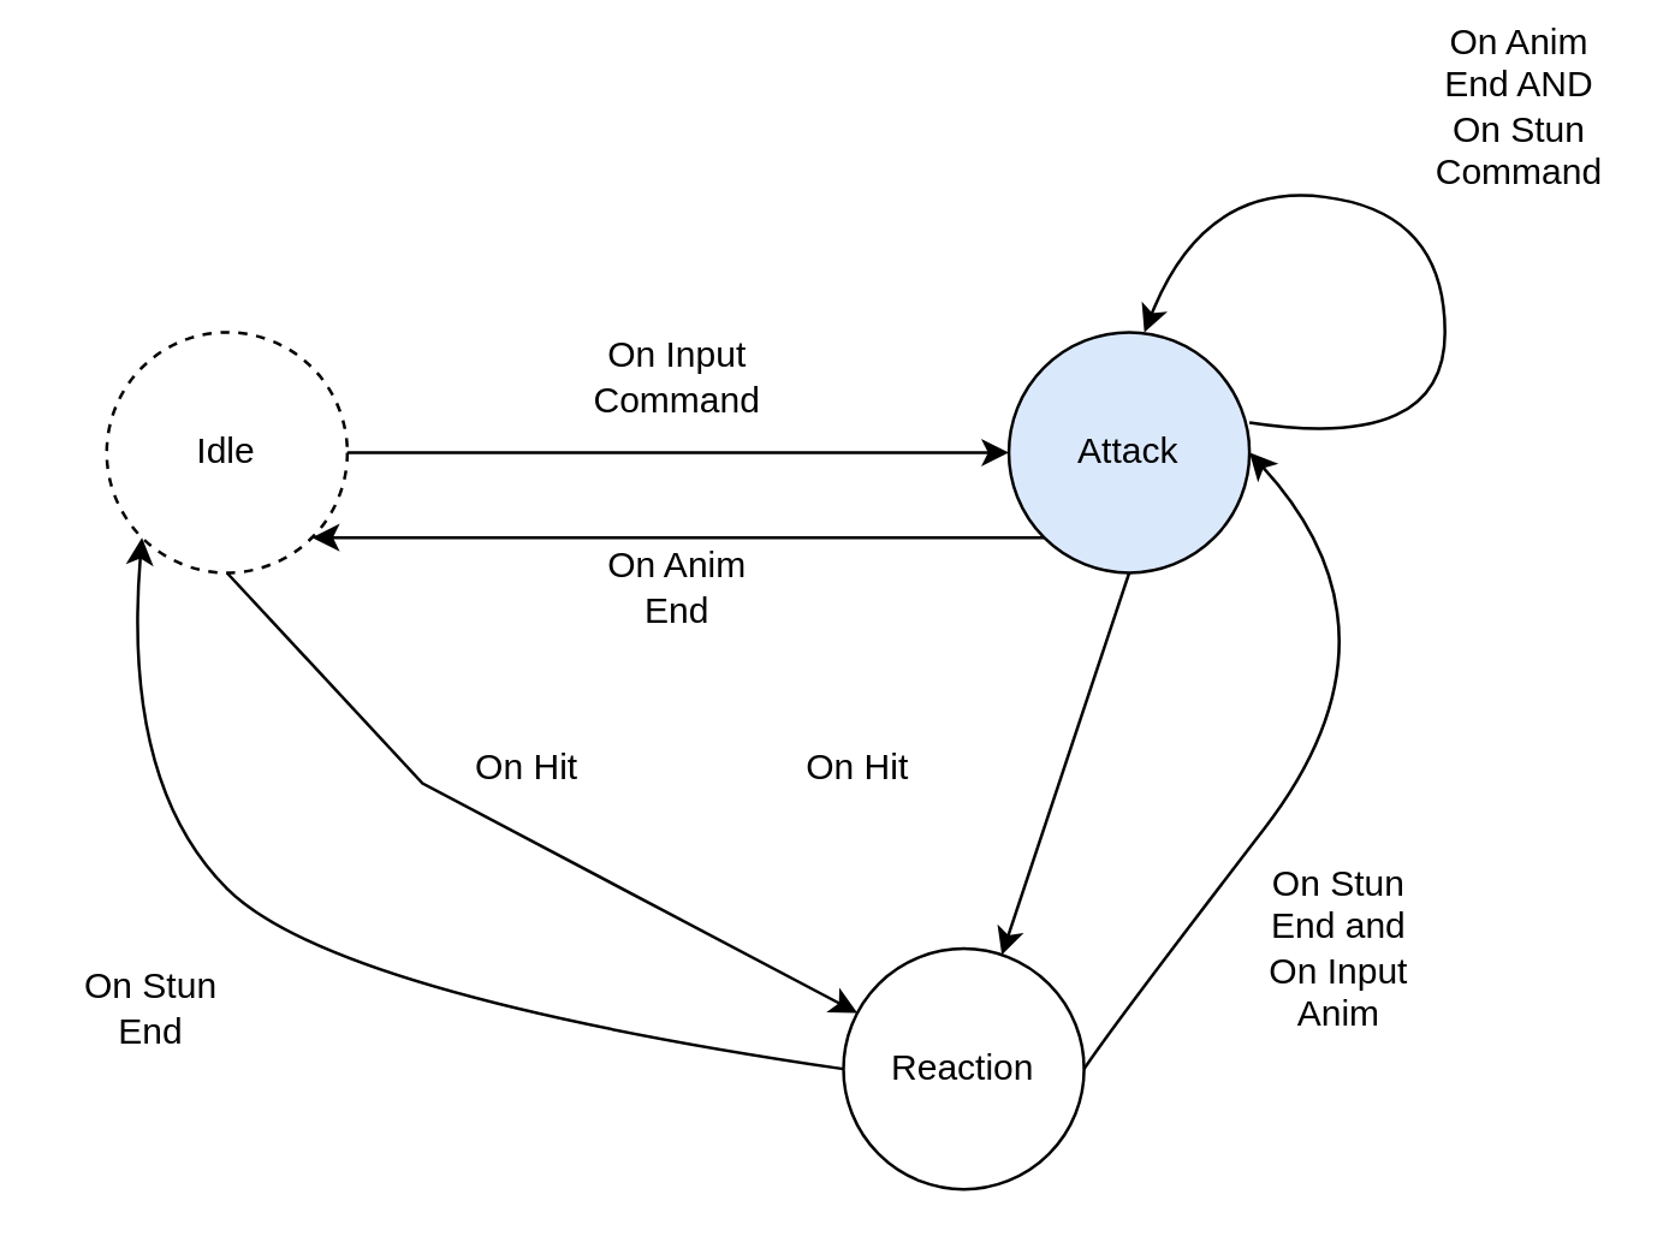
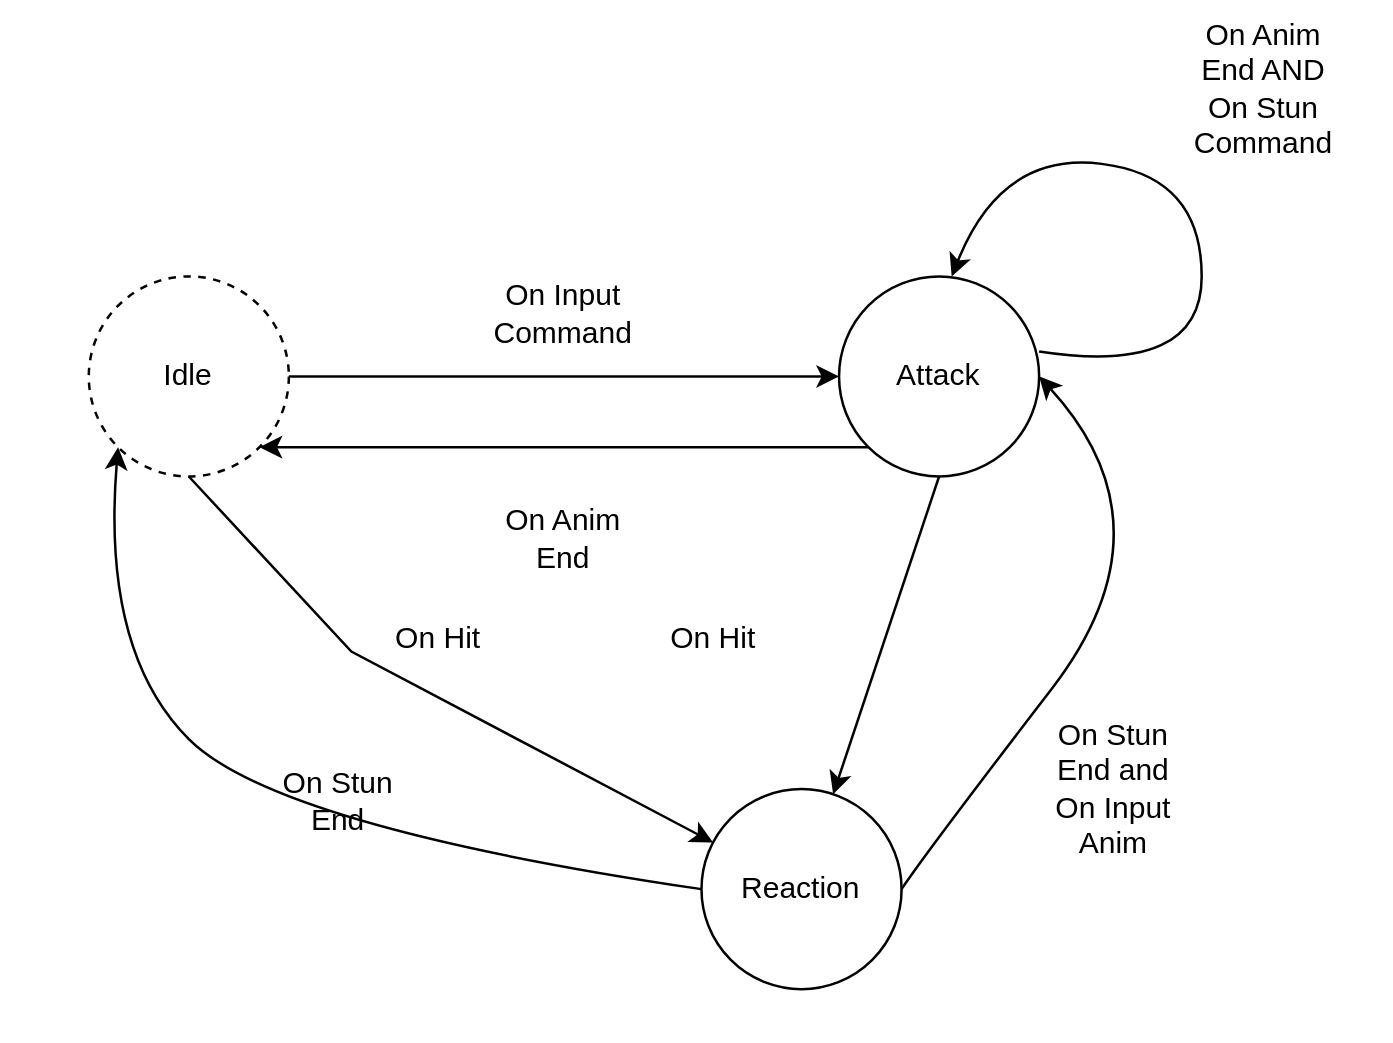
- <mxCell id="3" value="Attack" style="ellipse;whiteSpace=wrap;html=1;aspect=fixed;fillColor=#dae8fc;" vertex="1" parent="1"><mxGeometry x="335" y="110" width="80" height="80" as="geometry" /></mxCell>
+ <mxCell id="3" value="Attack" style="ellipse;whiteSpace=wrap;html=1;aspect=fixed;" vertex="1" parent="1"><mxGeometry x="335" y="110" width="80" height="80" as="geometry" /></mxCell>
- <mxCell id="12" value="On Anim End" style="text;html=1;strokeColor=none;fillColor=none;align=center;verticalAlign=middle;whiteSpace=wrap;rounded=0;" vertex="1" parent="1"><mxGeometry x="195" y="180" width="60" height="30" as="geometry" /></mxCell>
+ <mxCell id="12" value="On Anim End" style="text;html=1;strokeColor=none;fillColor=none;align=center;verticalAlign=middle;whiteSpace=wrap;rounded=0;" vertex="1" parent="1"><mxGeometry x="195" y="200" width="60" height="30" as="geometry" /></mxCell>
- <mxCell id="13" value="On Stun End&lt;br&gt;" style="text;html=1;strokeColor=none;fillColor=none;align=center;verticalAlign=middle;whiteSpace=wrap;rounded=0;" vertex="1" parent="1"><mxGeometry x="20" y="320" width="60" height="30" as="geometry" /></mxCell>
+ <mxCell id="13" value="On Stun End&lt;br&gt;" style="text;html=1;strokeColor=none;fillColor=none;align=center;verticalAlign=middle;whiteSpace=wrap;rounded=0;" vertex="1" parent="1"><mxGeometry x="105" y="305" width="60" height="30" as="geometry" /></mxCell>
